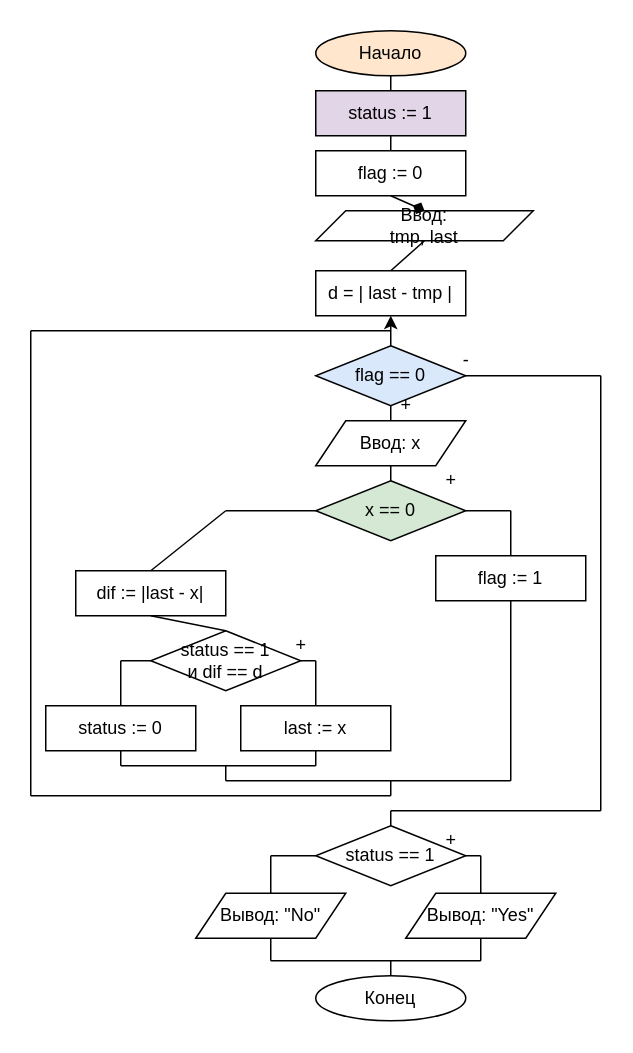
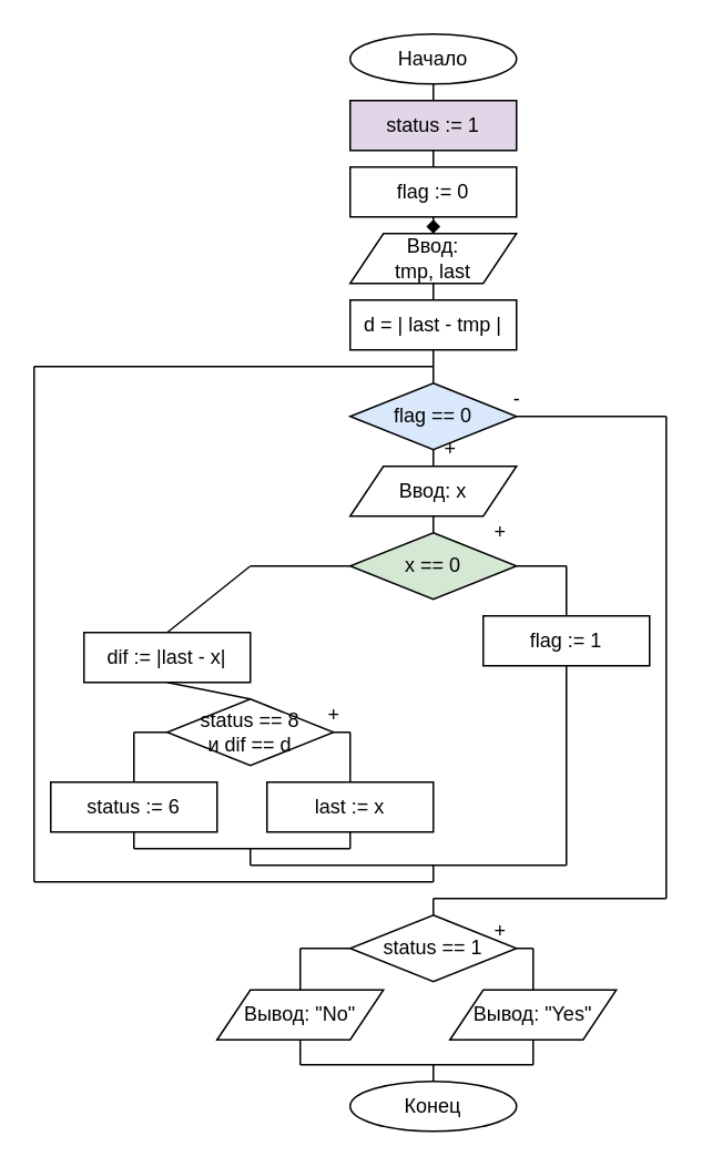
- <mxCell id="2" value="Начало" style="ellipse;whiteSpace=wrap;html=1;fillColor=#ffe6cc;" vertex="1" parent="1"><mxGeometry x="210" y="20" width="100" height="30" as="geometry" /></mxCell>
+ <mxCell id="2" value="Начало" style="ellipse;whiteSpace=wrap;html=1;" vertex="1" parent="1"><mxGeometry x="210" y="20" width="100" height="30" as="geometry" /></mxCell>
- <mxCell id="6" value="Ввод:&lt;br&gt;tmp, last" style="shape=parallelogram;perimeter=parallelogramPerimeter;whiteSpace=wrap;html=1;fixedSize=1;" vertex="1" parent="1"><mxGeometry x="210" y="140" width="145" height="20" as="geometry" /></mxCell>
+ <mxCell id="6" value="Ввод:&lt;br&gt;tmp, last" style="shape=parallelogram;perimeter=parallelogramPerimeter;whiteSpace=wrap;html=1;fixedSize=1;" vertex="1" parent="1"><mxGeometry x="210" y="140" width="100" height="30" as="geometry" /></mxCell>
- <mxCell id="20" value="" style="endArrow=classic;html=1;entryX=0.5;entryY=1;entryDx=0;entryDy=0;exitX=0.5;exitY=0;exitDx=0;exitDy=0;" edge="1" parent="1" source="8" target="7"><mxGeometry width="50" height="50" relative="1" as="geometry"><mxPoint x="230" y="280" as="sourcePoint" /><mxPoint x="280" y="230" as="targetPoint" /></mxGeometry></mxCell>
+ <mxCell id="20" value="" style="endArrow=none;html=1;entryX=0.5;entryY=1;entryDx=0;entryDy=0;exitX=0.5;exitY=0;exitDx=0;exitDy=0;" edge="1" parent="1" source="8" target="7"><mxGeometry width="50" height="50" relative="1" as="geometry"><mxPoint x="230" y="280" as="sourcePoint" /><mxPoint x="280" y="230" as="targetPoint" /></mxGeometry></mxCell>
- <mxCell id="13" value="status == 1&lt;br&gt;и dif == d" style="rhombus;whiteSpace=wrap;html=1;" vertex="1" parent="1"><mxGeometry x="100" y="420" width="100" height="40" as="geometry" /></mxCell>
+ <mxCell id="13" value="status == 8&lt;br&gt;и dif == d" style="rhombus;whiteSpace=wrap;html=1;" vertex="1" parent="1"><mxGeometry x="100" y="420" width="100" height="40" as="geometry" /></mxCell>
- <mxCell id="15" value="status := 0" style="rounded=0;whiteSpace=wrap;html=1;" vertex="1" parent="1"><mxGeometry x="30" y="470" width="100" height="30" as="geometry" /></mxCell>
+ <mxCell id="15" value="status := 6" style="rounded=0;whiteSpace=wrap;html=1;" vertex="1" parent="1"><mxGeometry x="30" y="470" width="100" height="30" as="geometry" /></mxCell>
